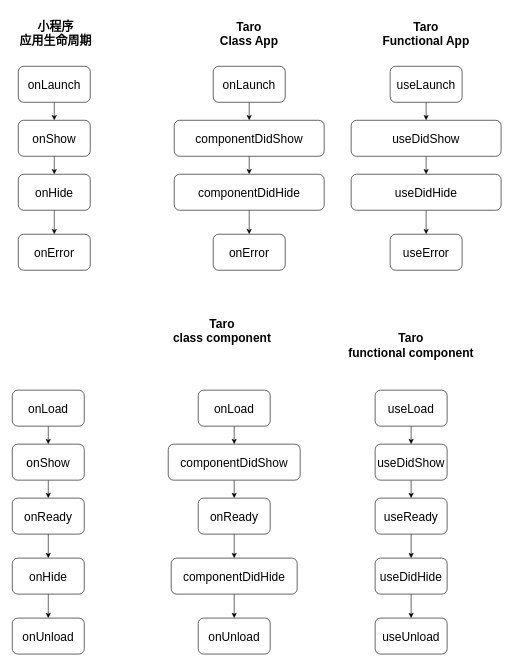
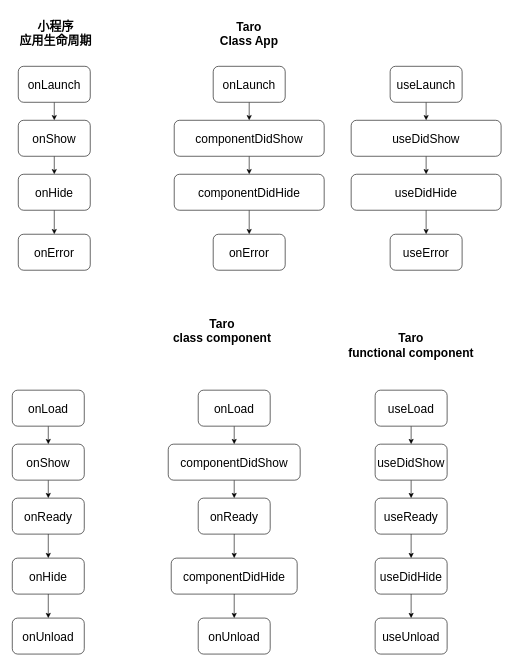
- <mxCell id="47" value="Taro&lt;br&gt;Functional App" style="text;html=1;strokeColor=none;fillColor=none;align=center;verticalAlign=middle;whiteSpace=wrap;rounded=0;fontSize=20;fontStyle=1" vertex="1" parent="1"><mxGeometry x="600" y="20" width="220" height="70" as="geometry" /></mxCell>
